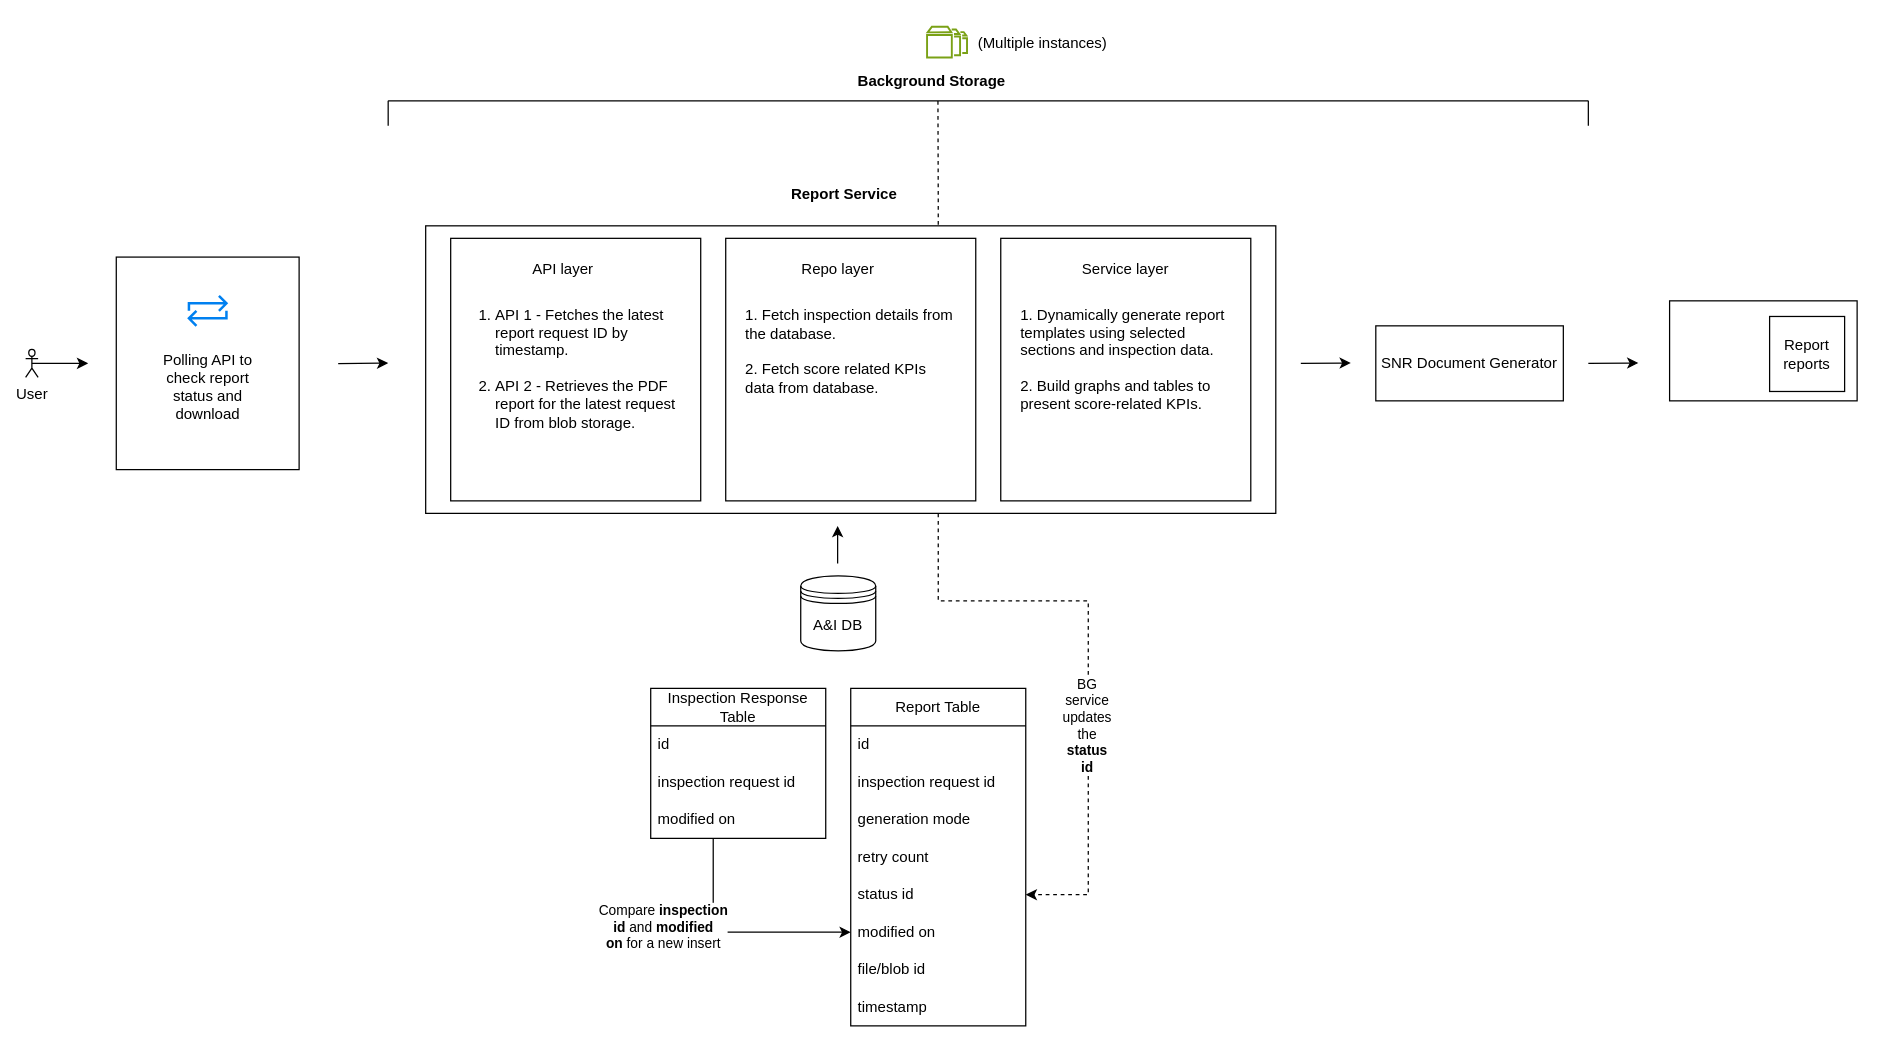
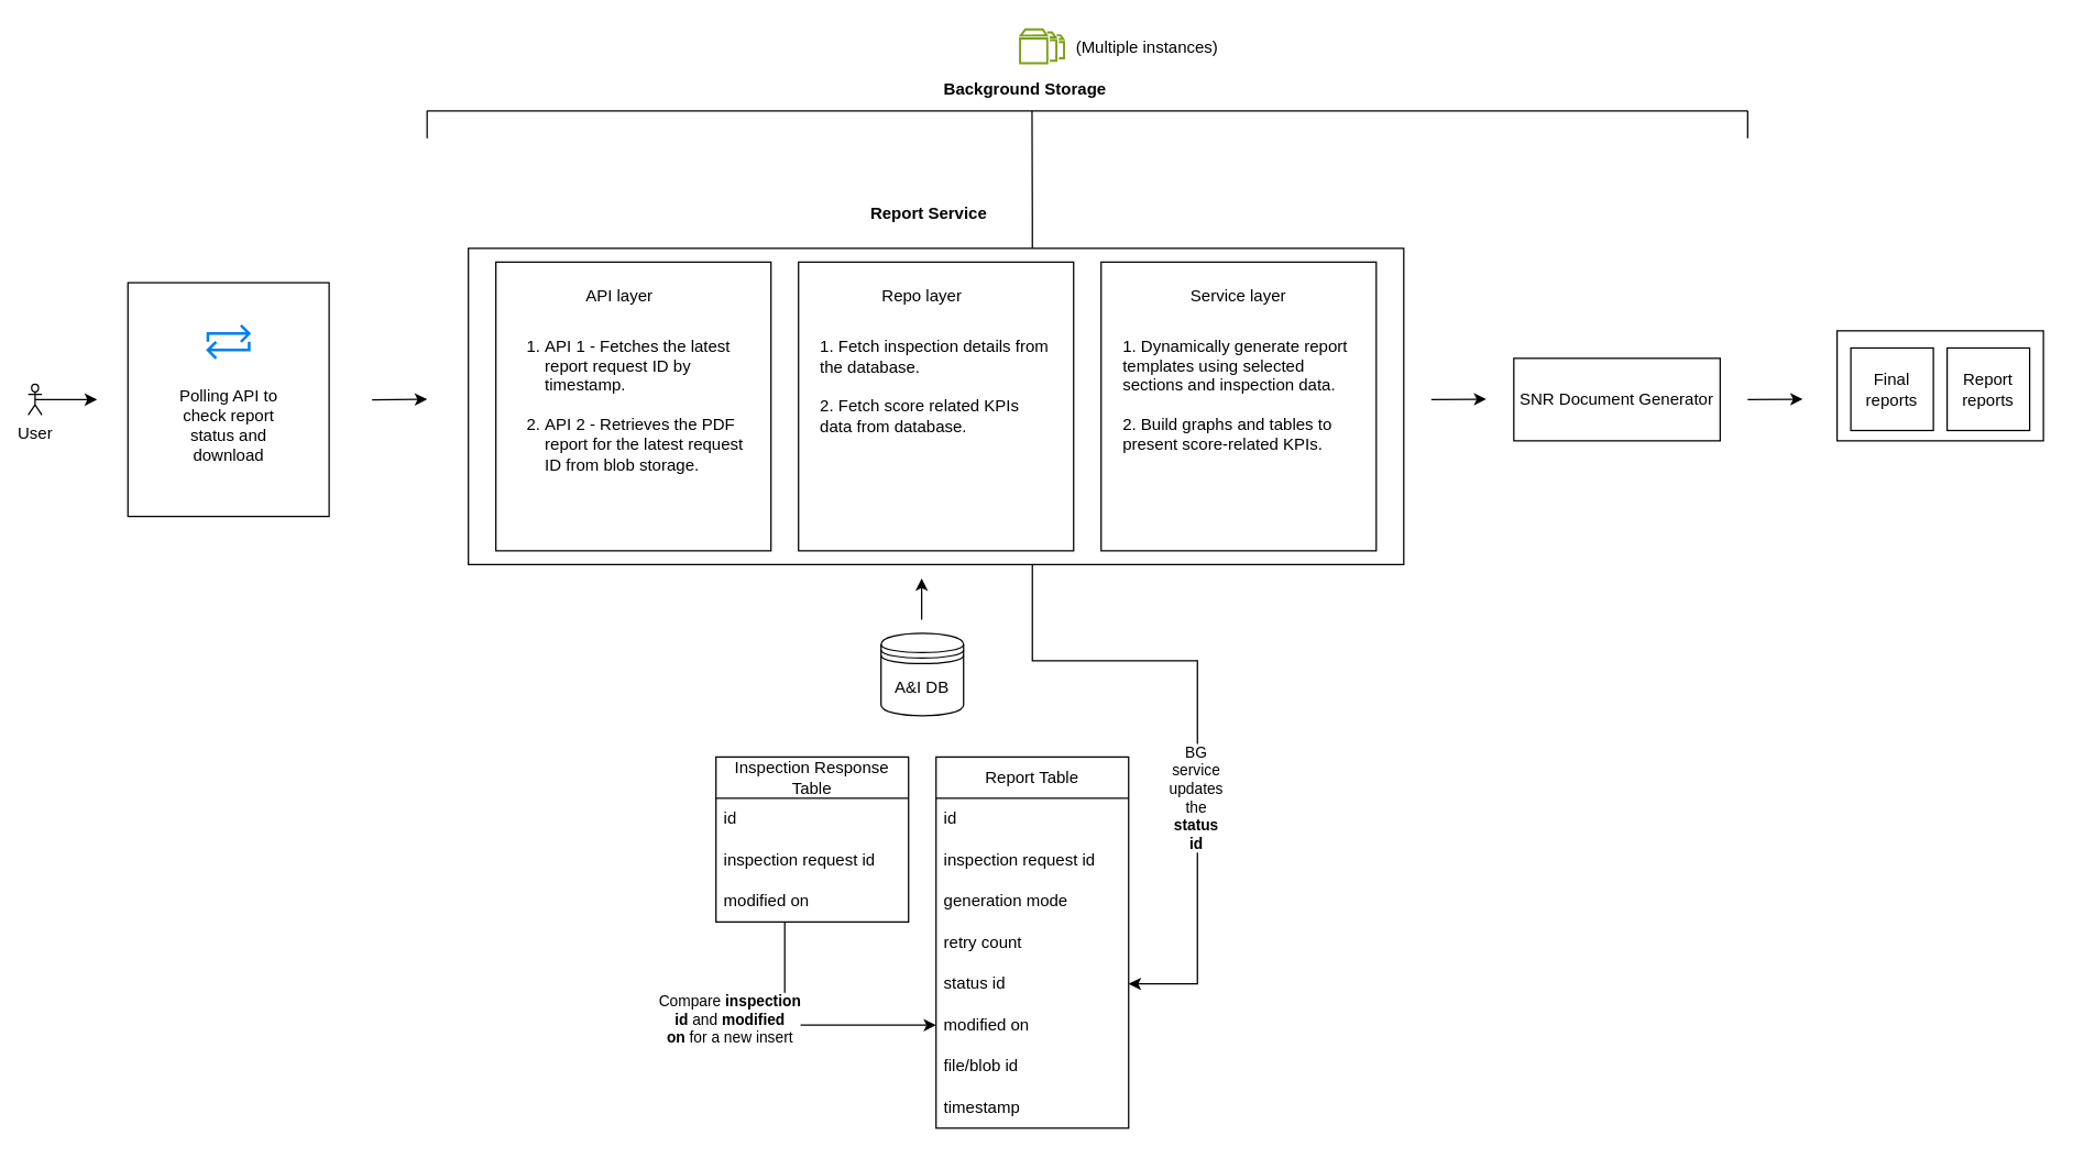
+ <mxCell id="39" value="Final reports" style="whiteSpace=wrap;html=1;aspect=fixed;" parent="1" vertex="1"><mxGeometry x="1345" y="252.5" width="60" height="60" as="geometry" /></mxCell>
- <mxCell id="2" value="" style="endArrow=classic;html=1;rounded=0;entryX=1;entryY=0.5;entryDx=0;entryDy=0;exitX=0.528;exitY=1.002;exitDx=0;exitDy=0;exitPerimeter=0;dashed=1;" edge="1" parent="1" source="49" target="12"><mxGeometry width="50" height="50" relative="1" as="geometry"><mxPoint x="920" y="480" as="sourcePoint" /><mxPoint x="900" y="500" as="targetPoint" /><Array as="points"><mxPoint x="750" y="160" /><mxPoint x="750" y="480" /><mxPoint x="870" y="480" /><mxPoint x="870" y="715" /></Array></mxGeometry></mxCell>
+ <mxCell id="2" value="" style="endArrow=classic;html=1;rounded=0;entryX=1;entryY=0.5;entryDx=0;entryDy=0;exitX=0.528;exitY=1.002;exitDx=0;exitDy=0;exitPerimeter=0;" edge="1" parent="1" source="49" target="12"><mxGeometry width="50" height="50" relative="1" as="geometry"><mxPoint x="920" y="480" as="sourcePoint" /><mxPoint x="900" y="500" as="targetPoint" /><Array as="points"><mxPoint x="750" y="160" /><mxPoint x="750" y="480" /><mxPoint x="870" y="480" /><mxPoint x="870" y="715" /></Array></mxGeometry></mxCell>
